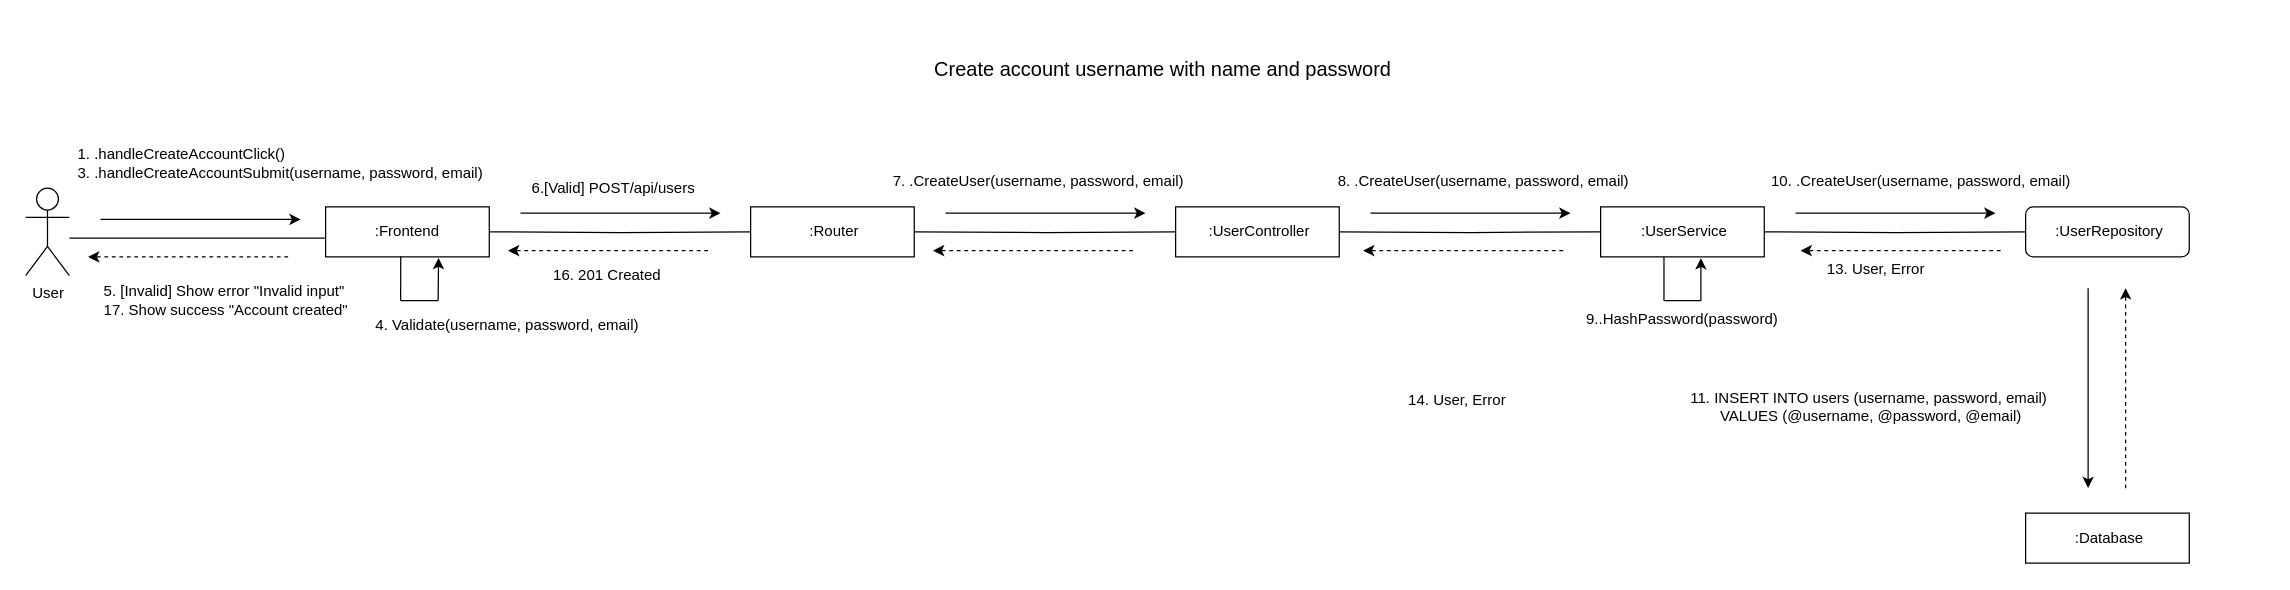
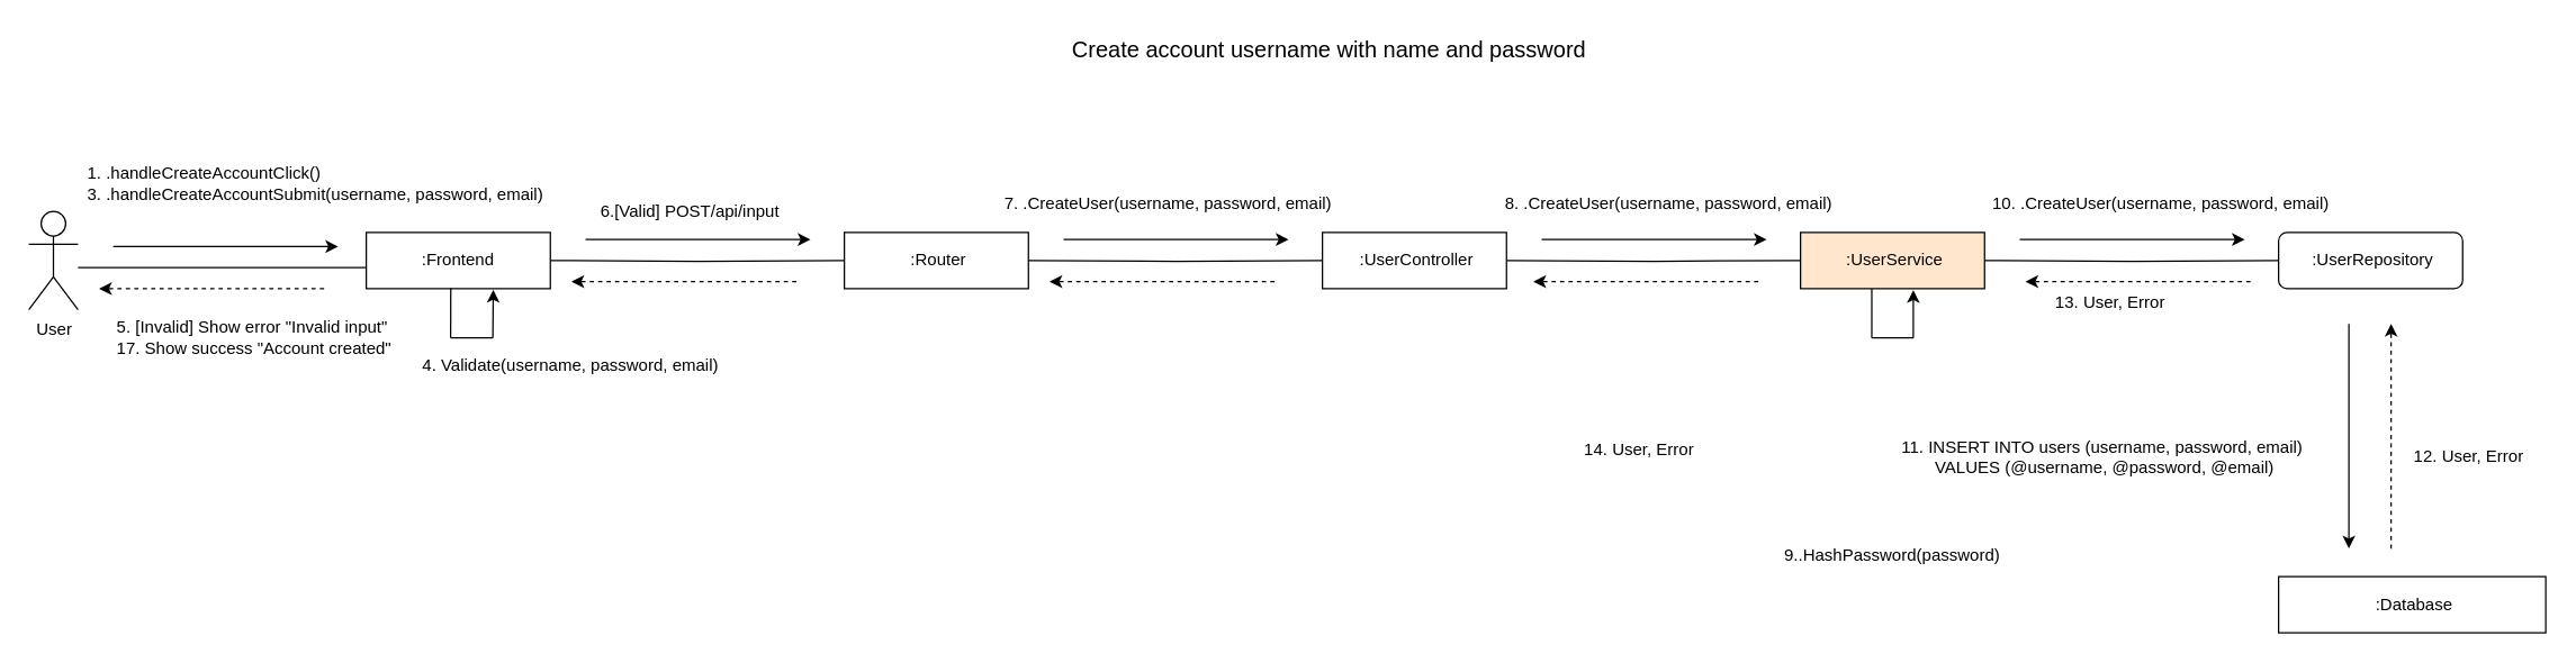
- <mxCell id="38" value="&lt;font style=&quot;font-size: 16px;&quot;&gt;Create account username with name and password&lt;/font&gt;" style="text;html=1;align=center;verticalAlign=middle;whiteSpace=wrap;rounded=0;" vertex="1" parent="1"><mxGeometry x="705" y="40" width="450" height="30" as="geometry" /></mxCell>
+ <mxCell id="38" value="&lt;font style=&quot;font-size: 16px;&quot;&gt;Create account username with name and password&lt;/font&gt;" style="text;html=1;align=center;verticalAlign=middle;whiteSpace=wrap;rounded=0;" vertex="1" parent="1"><mxGeometry x="720" y="20" width="450" height="30" as="geometry" /></mxCell>
- <mxCell id="33" value="6.[Valid] POST/api/users" style="text;html=1;align=center;verticalAlign=middle;resizable=0;points=[];autosize=1;strokeColor=none;fillColor=none;" vertex="1" parent="1"><mxGeometry x="410" y="135" width="160" height="30" as="geometry" /></mxCell>
+ <mxCell id="33" value="6.[Valid] POST/api/input" style="text;html=1;align=center;verticalAlign=middle;resizable=0;points=[];autosize=1;strokeColor=none;fillColor=none;" vertex="1" parent="1"><mxGeometry x="410" y="135" width="160" height="30" as="geometry" /></mxCell>
- <mxCell id="16" value="&amp;nbsp;:UserService" style="rounded=0;whiteSpace=wrap;html=1;" parent="1" vertex="1"><mxGeometry x="1280" y="165" width="130.91" height="40" as="geometry" /></mxCell>
+ <mxCell id="16" value="&amp;nbsp;:UserService" style="rounded=0;whiteSpace=wrap;html=1;fillColor=#ffe6cc;" parent="1" vertex="1"><mxGeometry x="1280" y="165" width="130.91" height="40" as="geometry" /></mxCell>
- <mxCell id="37" value="16. 201 Created" style="text;html=1;align=center;verticalAlign=middle;resizable=0;points=[];autosize=1;strokeColor=none;fillColor=none;" vertex="1" parent="1"><mxGeometry x="430" y="205" width="110" height="30" as="geometry" /></mxCell>
- <mxCell id="47" value="9..HashPassword(password)" style="text;html=1;align=center;verticalAlign=middle;resizable=0;points=[];autosize=1;strokeColor=none;fillColor=none;" vertex="1" parent="1"><mxGeometry x="1255.45" y="240" width="180" height="30" as="geometry" /></mxCell>
+ <mxCell id="47" value="9..HashPassword(password)" style="text;html=1;align=center;verticalAlign=middle;resizable=0;points=[];autosize=1;strokeColor=none;fillColor=none;" vertex="1" parent="1"><mxGeometry x="1255.45" y="380" width="180" height="30" as="geometry" /></mxCell>
+ <mxCell id="29" value="12. User, Error" style="text;html=1;align=center;verticalAlign=middle;resizable=0;points=[];autosize=1;strokeColor=none;fillColor=none;" parent="1" vertex="1"><mxGeometry x="1700" y="310" width="110" height="30" as="geometry" /></mxCell>
- <mxCell id="25" value="&amp;nbsp;:Database" style="rounded=0;whiteSpace=wrap;html=1;" parent="1" vertex="1"><mxGeometry x="1620" y="410" width="130.91" height="40" as="geometry" /></mxCell>
+ <mxCell id="25" value="&amp;nbsp;:Database" style="rounded=0;whiteSpace=wrap;html=1;" parent="1" vertex="1"><mxGeometry x="1620" y="410" width="190" height="40" as="geometry" /></mxCell>
